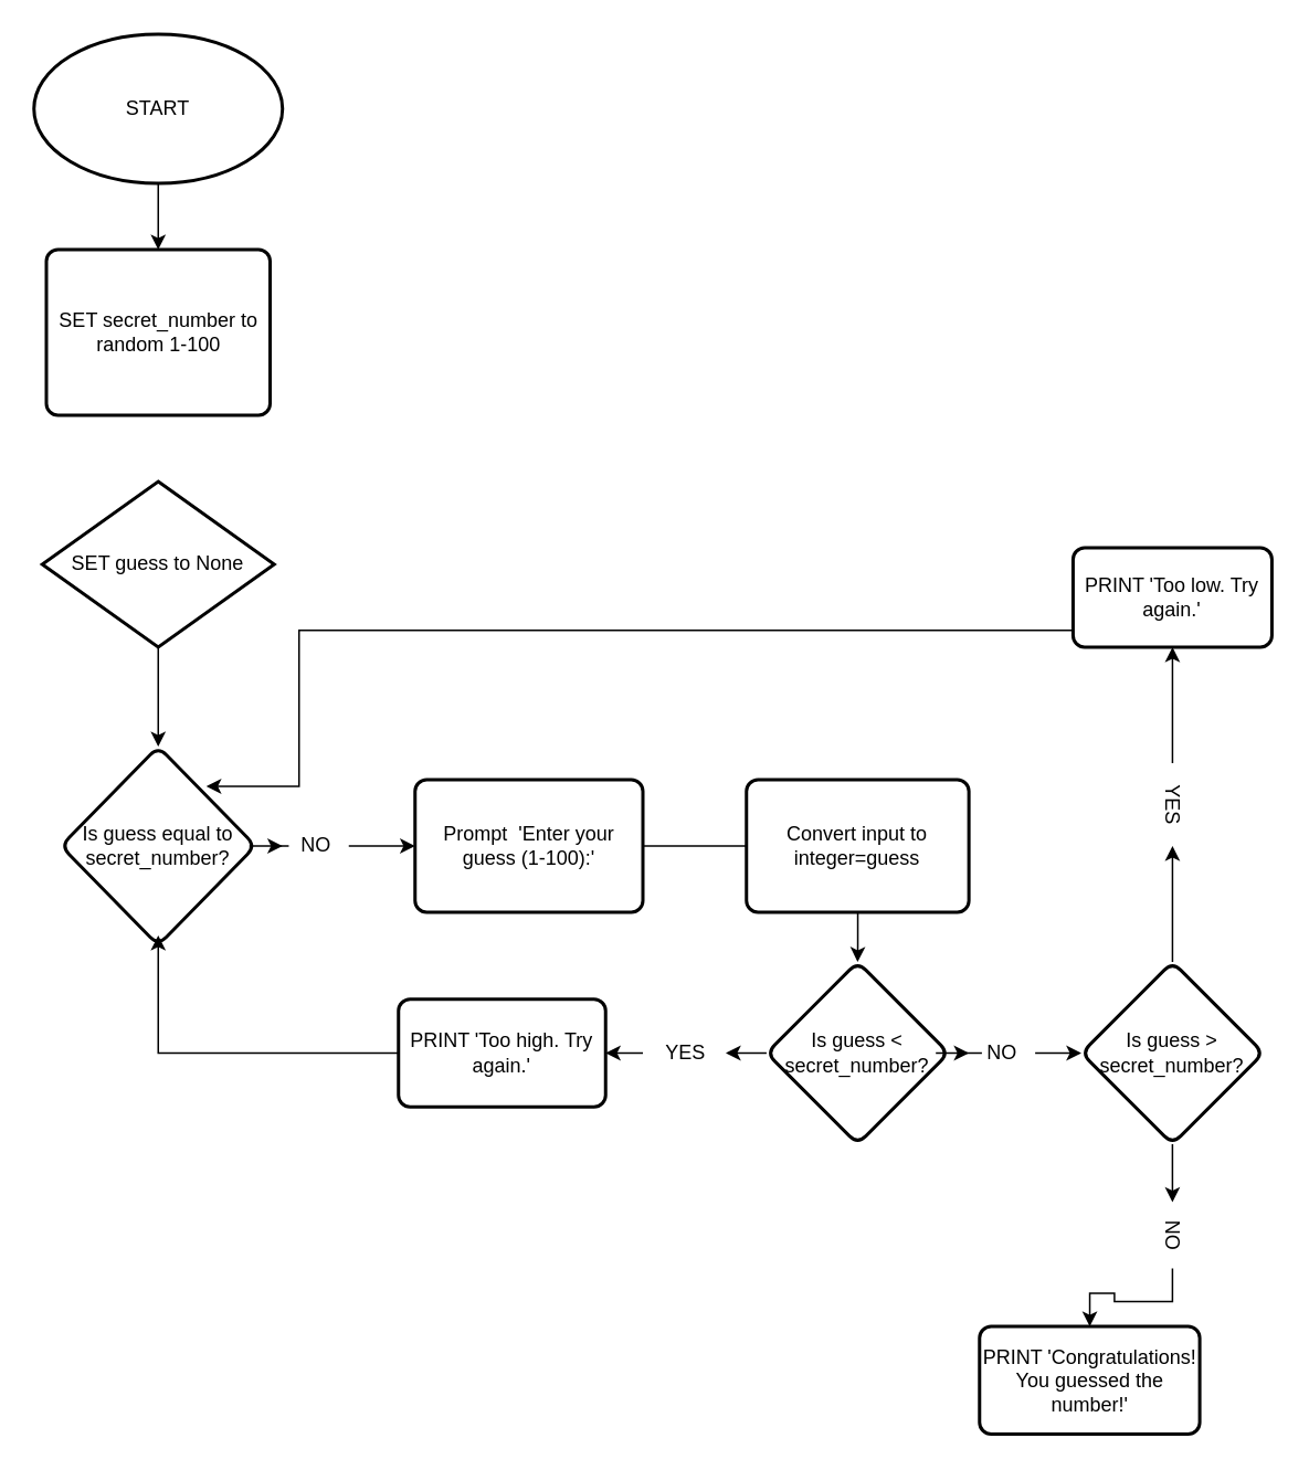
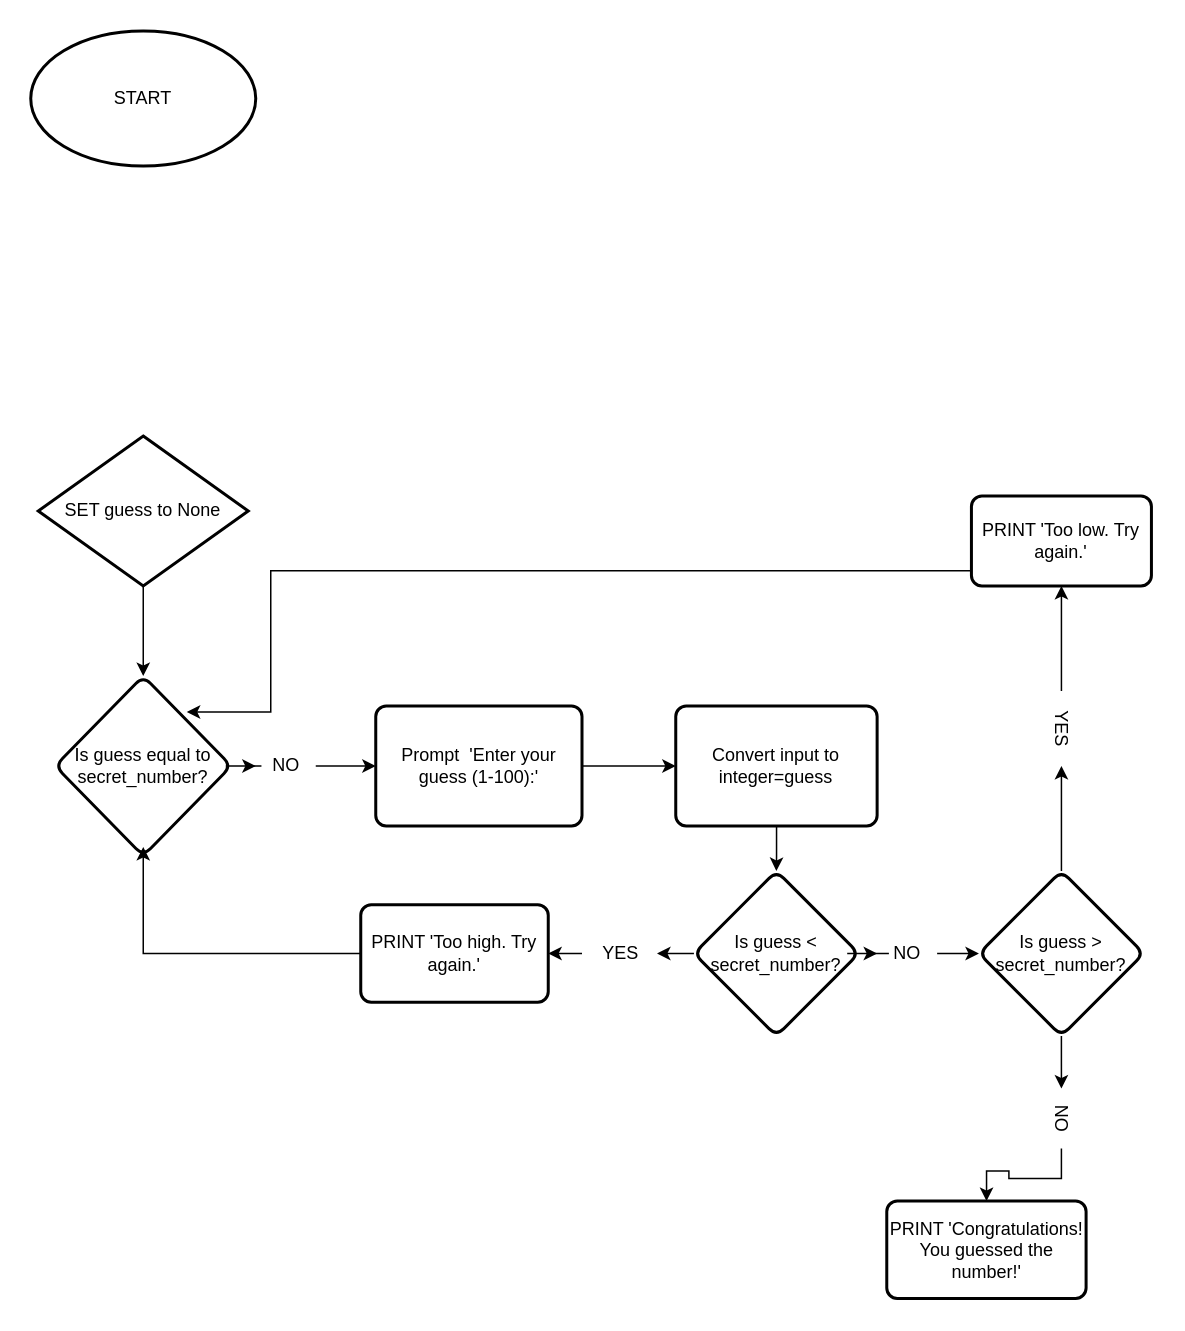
- <mxCell id="2" value="" style="edgeStyle=orthogonalEdgeStyle;rounded=0;orthogonalLoop=1;jettySize=auto;html=1;" edge="1" parent="1" source="3" target="4"><mxGeometry relative="1" as="geometry" /></mxCell>
- <mxCell id="4" value="SET secret_number to random 1-100" style="rounded=1;whiteSpace=wrap;html=1;absoluteArcSize=1;arcSize=14;strokeWidth=2;" vertex="1" parent="1"><mxGeometry x="27.5" y="150" width="135" height="100" as="geometry" /></mxCell>
- <mxCell id="9" value="" style="edgeStyle=orthogonalEdgeStyle;rounded=0;orthogonalLoop=1;jettySize=auto;html=1;endArrow=none;" edge="1" parent="1" source="10" target="12"><mxGeometry relative="1" as="geometry" /></mxCell>
+ <mxCell id="9" value="" style="edgeStyle=orthogonalEdgeStyle;rounded=0;orthogonalLoop=1;jettySize=auto;html=1;" edge="1" parent="1" source="10" target="12"><mxGeometry relative="1" as="geometry" /></mxCell>
